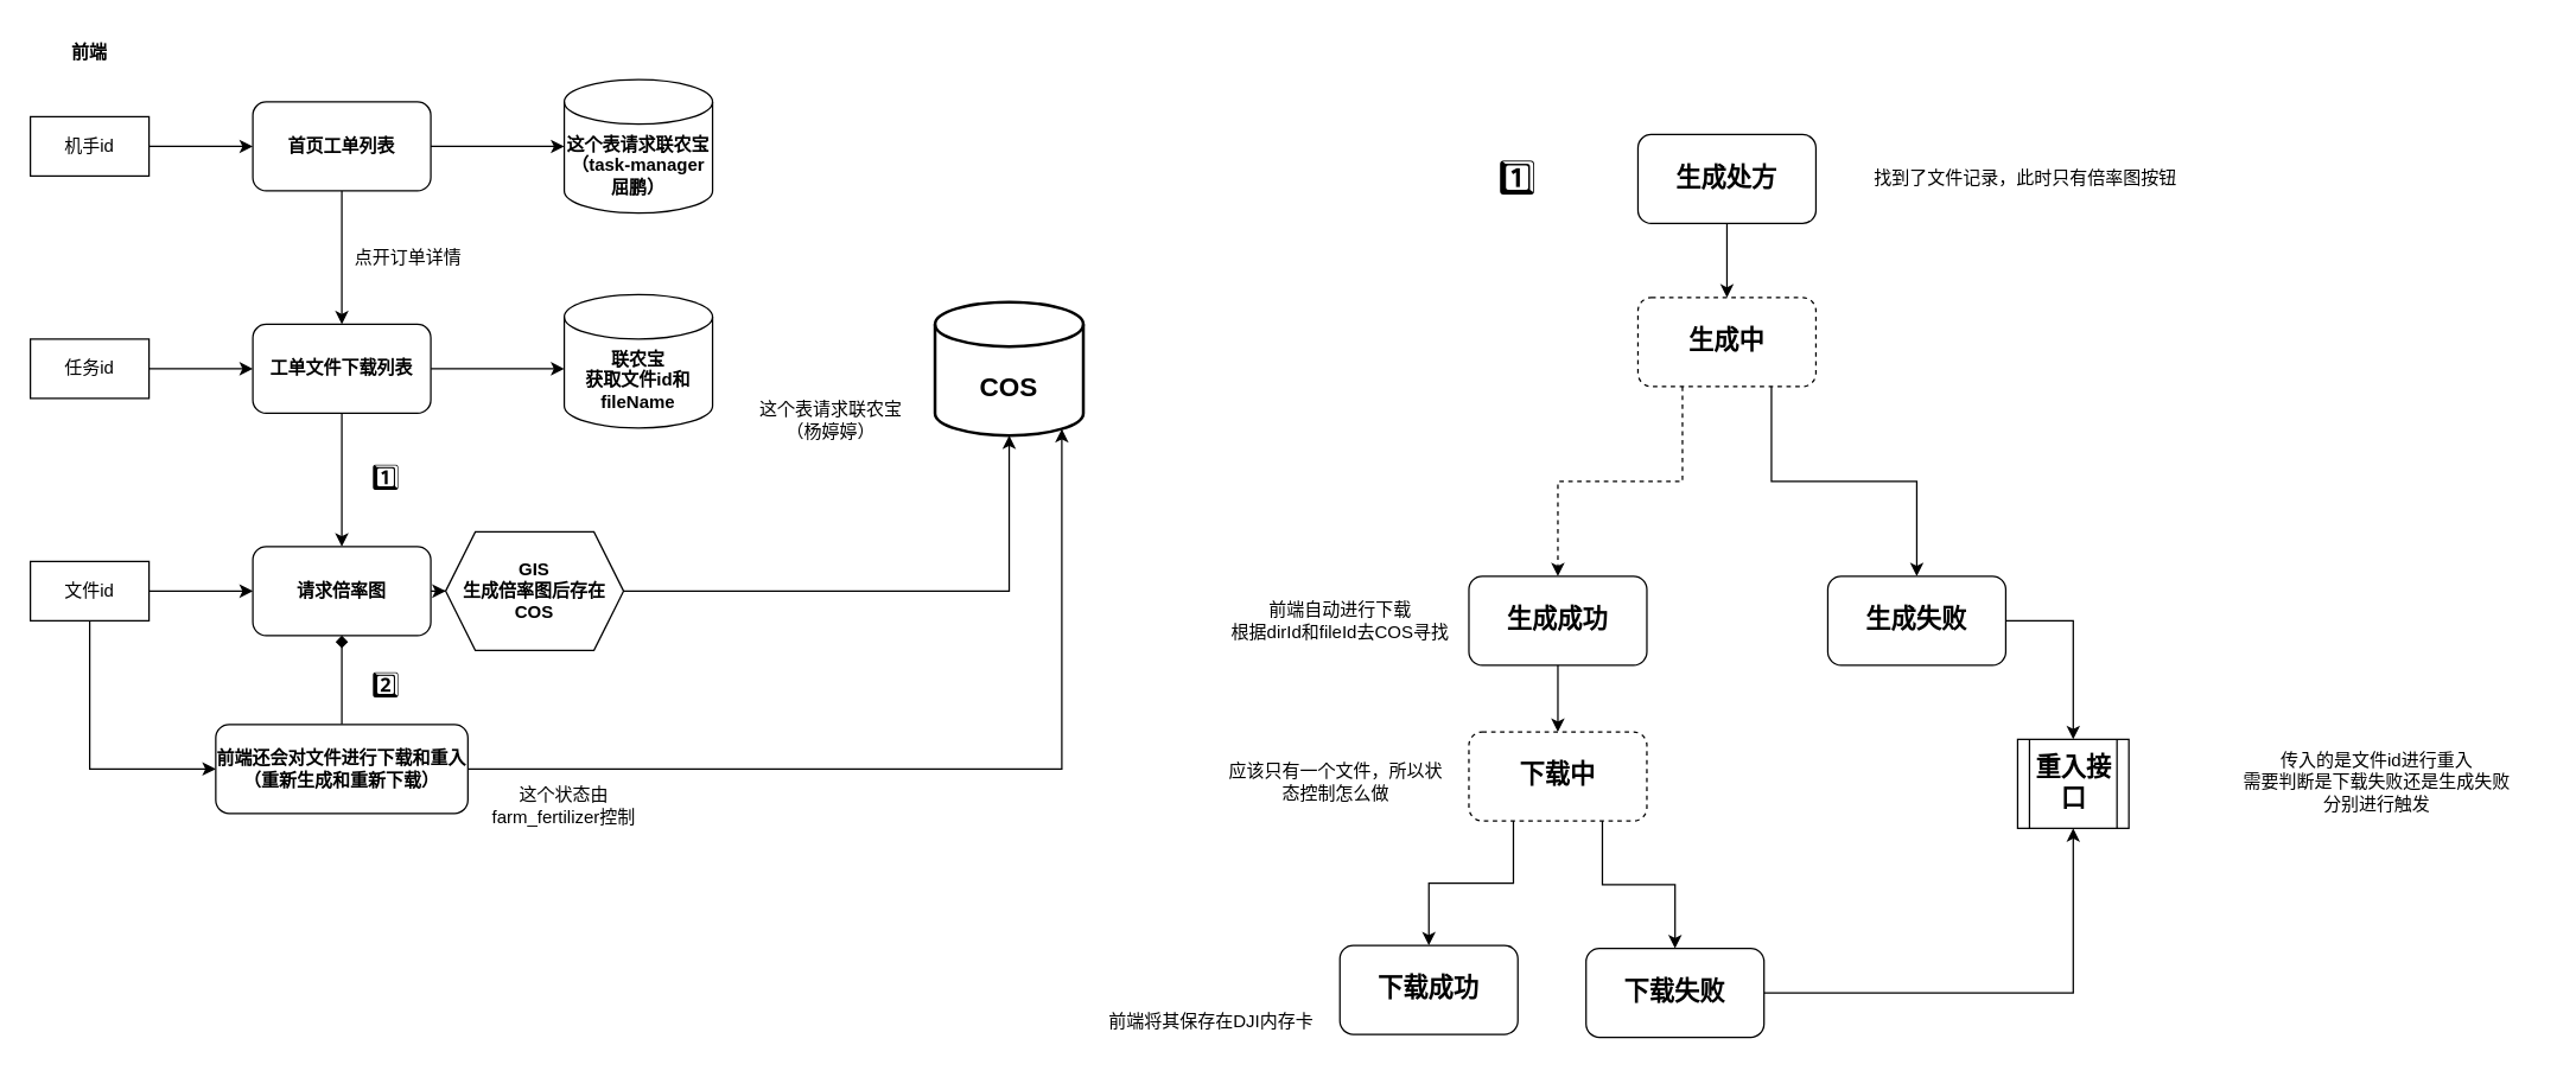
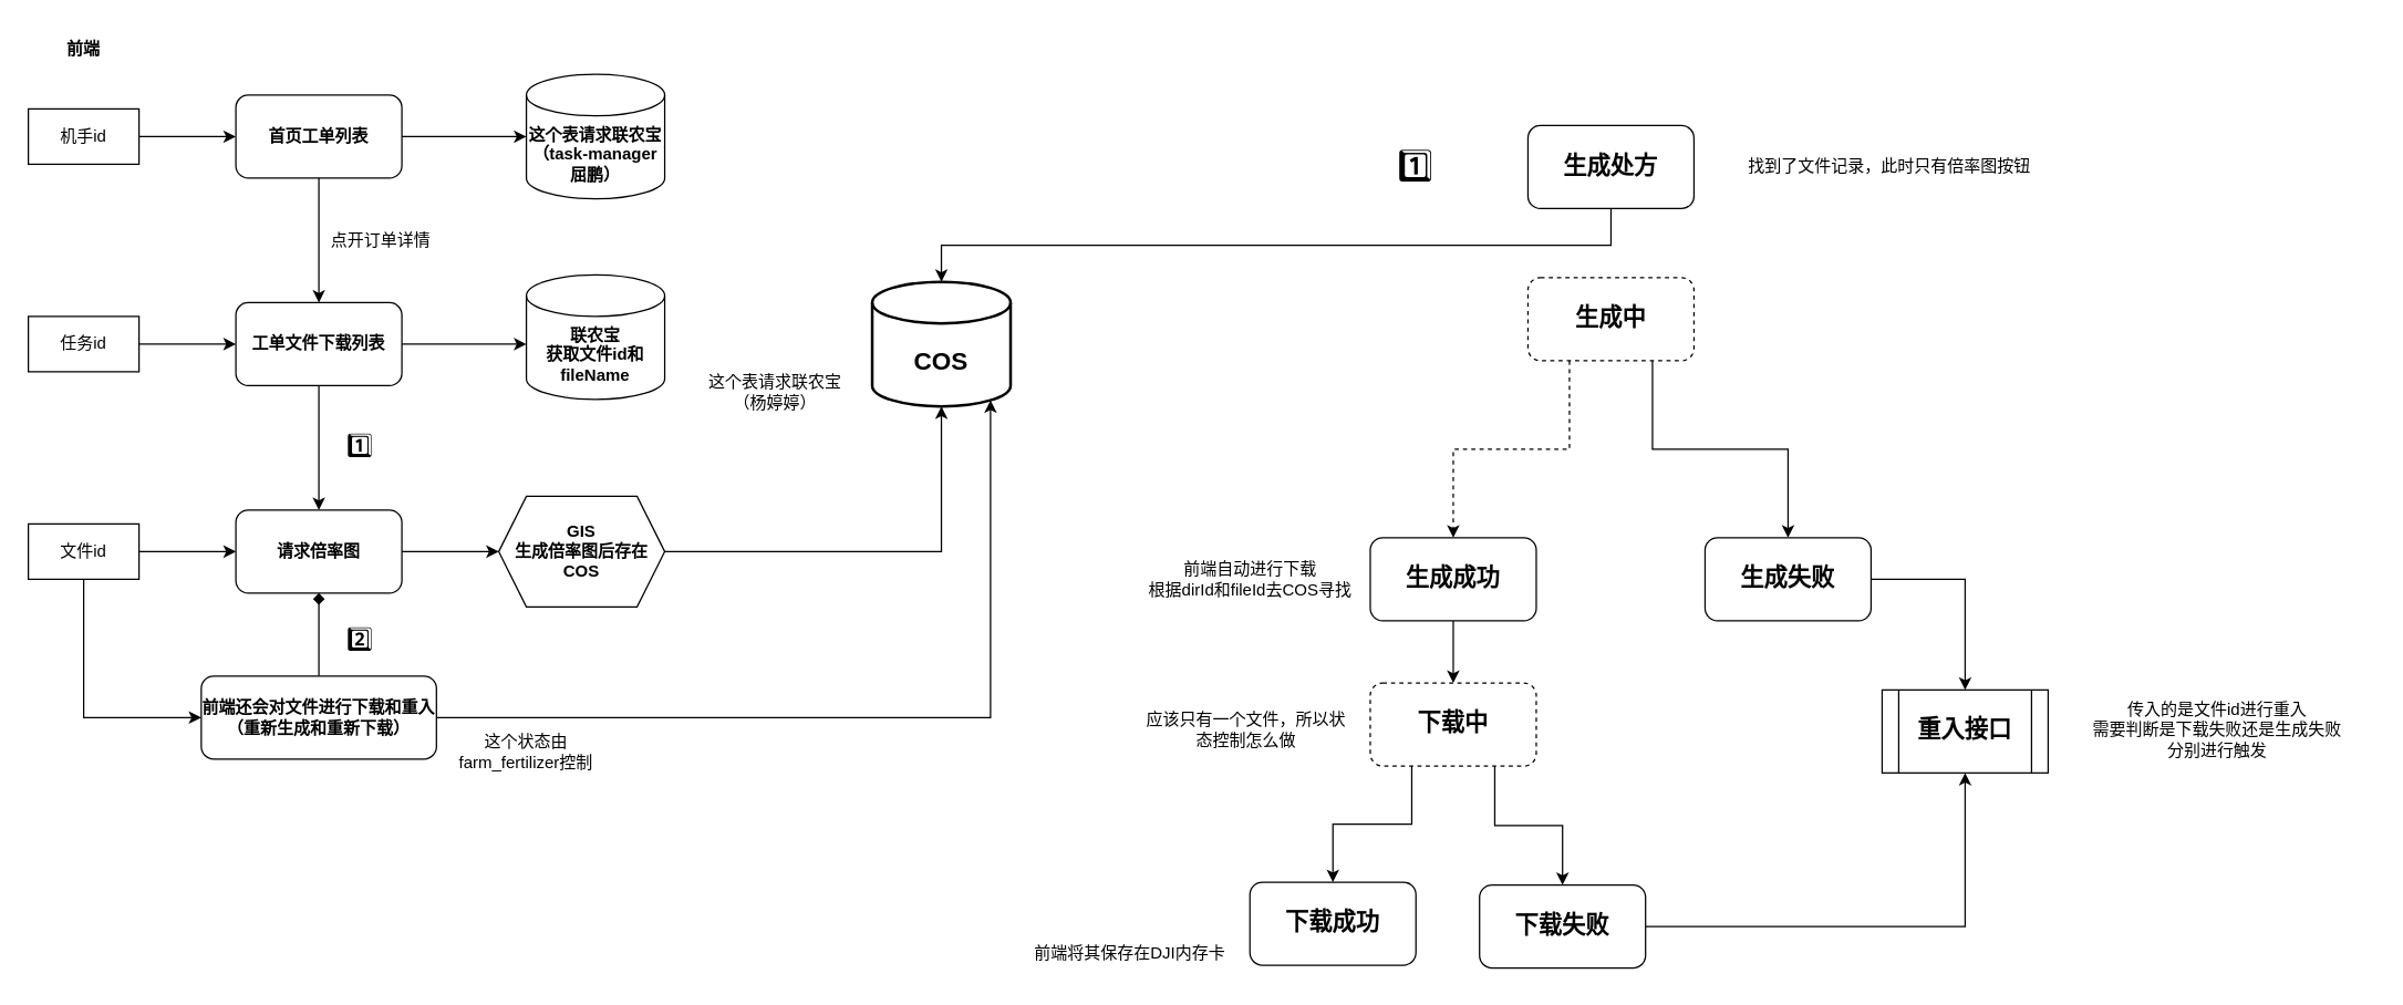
- <mxCell id="32" style="edgeStyle=orthogonalEdgeStyle;rounded=0;orthogonalLoop=1;jettySize=auto;html=1;exitX=0.5;exitY=1;exitDx=0;exitDy=0;entryX=0.5;entryY=0;entryDx=0;entryDy=0;" edge="1" parent="1" source="33" target="37"><mxGeometry relative="1" as="geometry" /></mxCell>
+ <mxCell id="32" style="edgeStyle=orthogonalEdgeStyle;rounded=0;orthogonalLoop=1;jettySize=auto;html=1;exitX=0.5;exitY=1;exitDx=0;exitDy=0;" edge="1" parent="1" source="33" target="21"><mxGeometry relative="1" as="geometry" /></mxCell>
- <mxCell id="22" value="&lt;b&gt;GIS&lt;/b&gt;&lt;div&gt;&lt;b&gt;生成倍率图后存在COS&lt;/b&gt;&lt;/div&gt;" style="shape=hexagon;perimeter=hexagonPerimeter2;whiteSpace=wrap;html=1;fixedSize=1;" vertex="1" parent="1"><mxGeometry x="300" y="358" width="120" height="80" as="geometry" /></mxCell>
+ <mxCell id="22" value="&lt;b&gt;GIS&lt;/b&gt;&lt;div&gt;&lt;b&gt;生成倍率图后存在COS&lt;/b&gt;&lt;/div&gt;" style="shape=hexagon;perimeter=hexagonPerimeter2;whiteSpace=wrap;html=1;fixedSize=1;" vertex="1" parent="1"><mxGeometry x="360" y="358" width="120" height="80" as="geometry" /></mxCell>
- <mxCell id="51" value="&lt;span style=&quot;font-size: 17px; font-weight: 700;&quot;&gt;重入接口&lt;/span&gt;" style="shape=process;whiteSpace=wrap;html=1;backgroundOutline=1;" vertex="1" parent="1"><mxGeometry x="1360" y="498" width="75" height="60" as="geometry" /></mxCell>
+ <mxCell id="51" value="&lt;span style=&quot;font-size: 17px; font-weight: 700;&quot;&gt;重入接口&lt;/span&gt;" style="shape=process;whiteSpace=wrap;html=1;backgroundOutline=1;" vertex="1" parent="1"><mxGeometry x="1360" y="498" width="120" height="60" as="geometry" /></mxCell>
